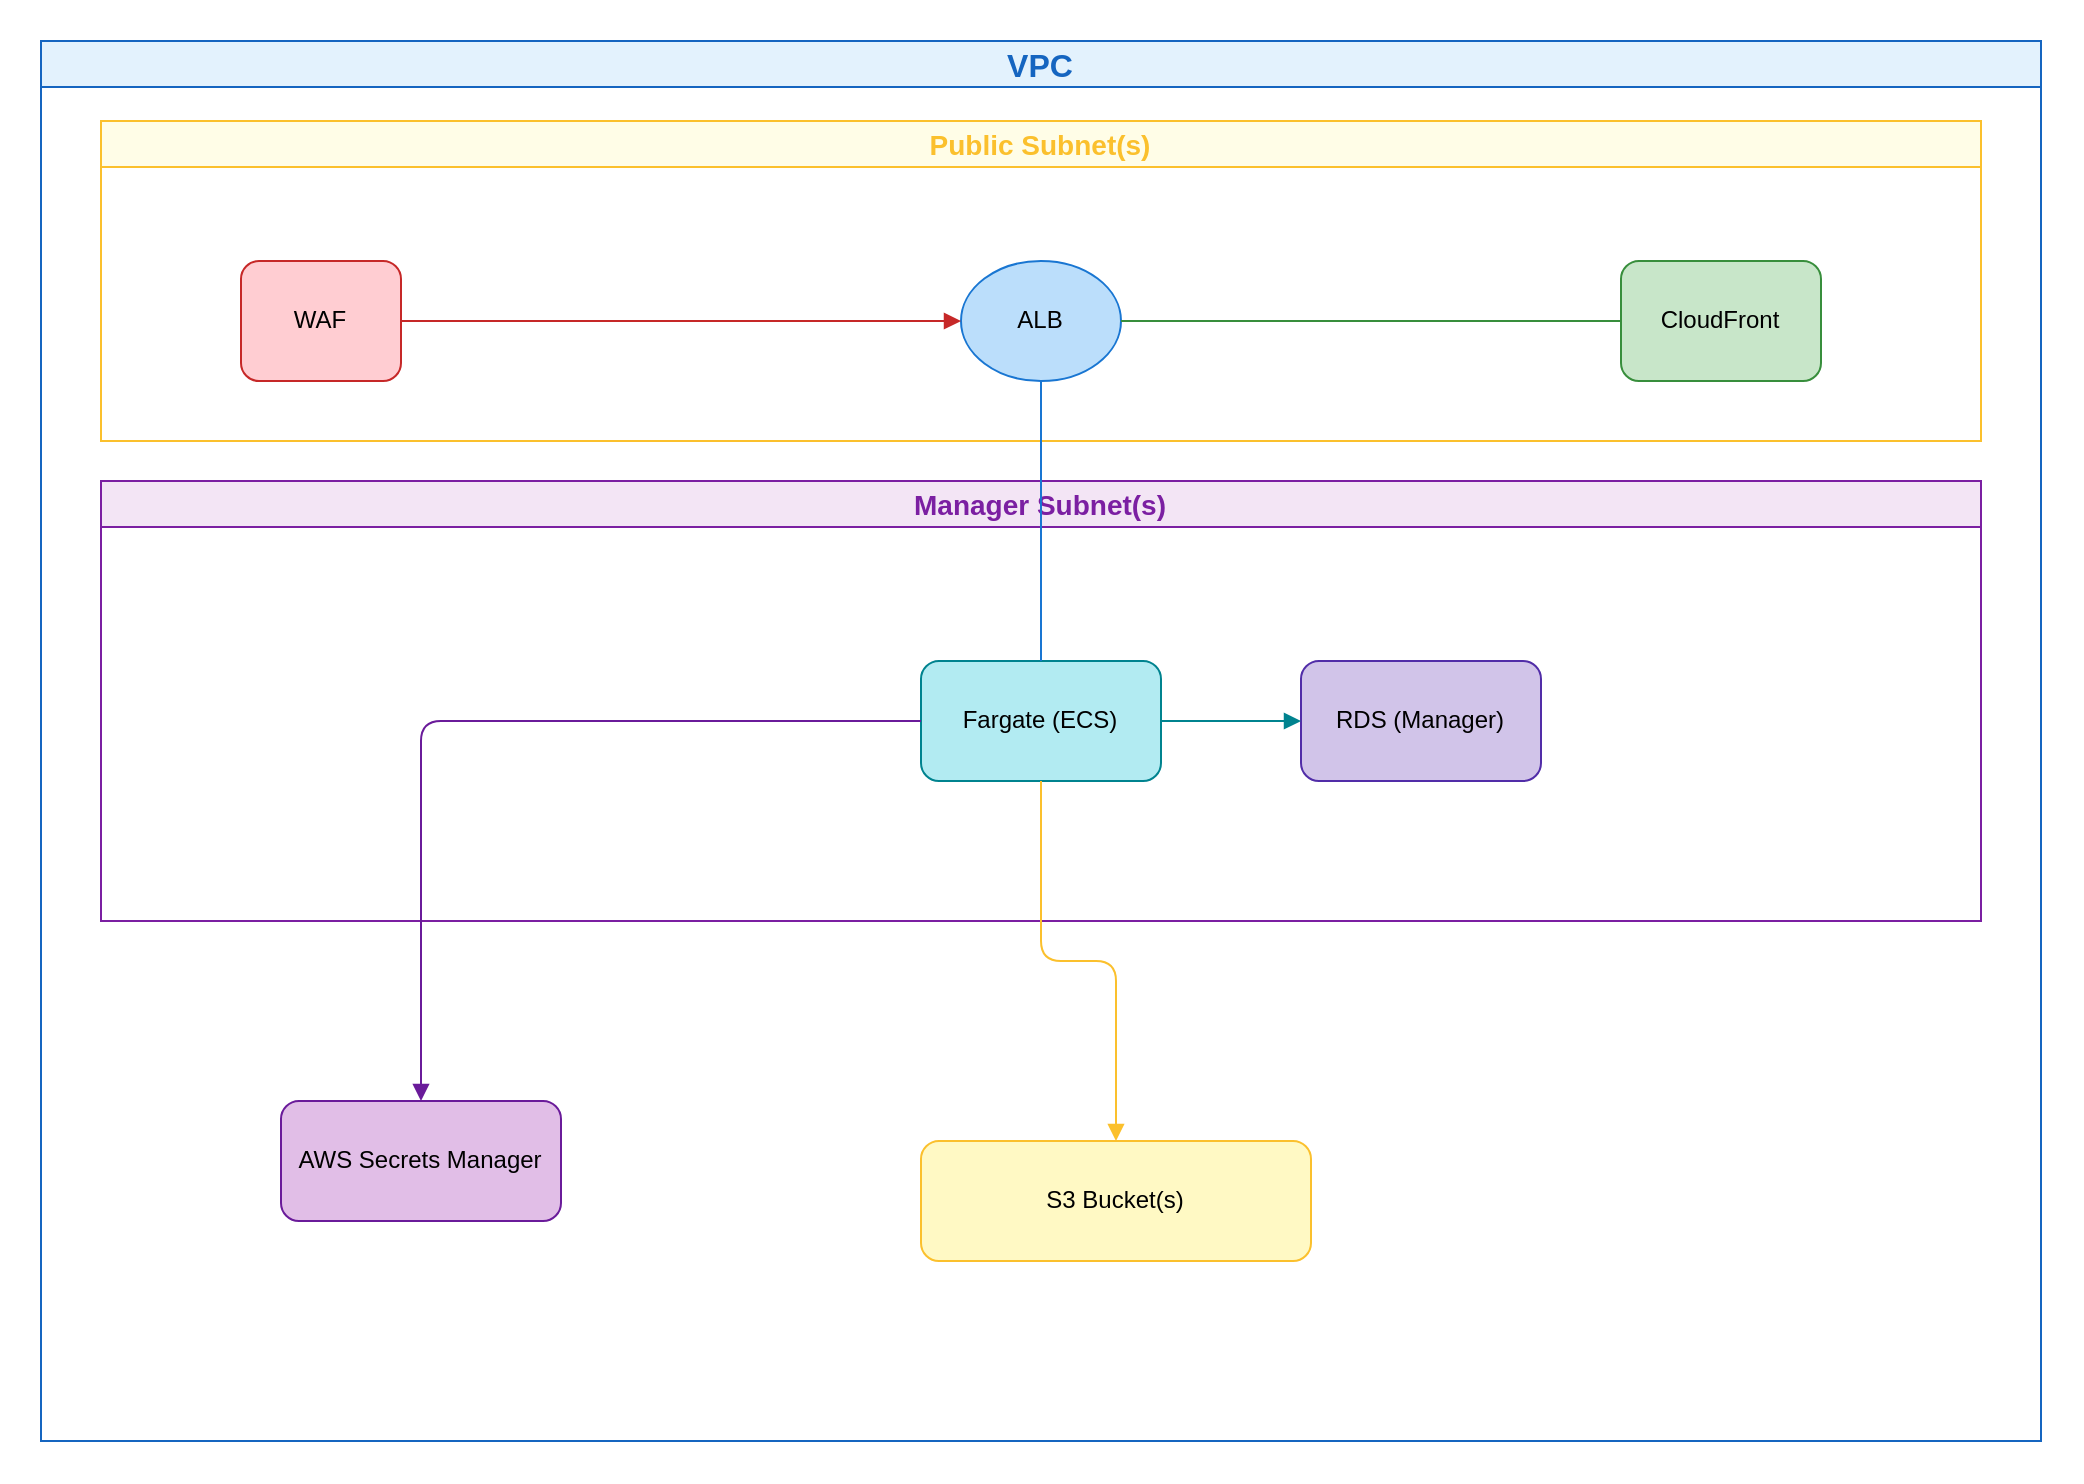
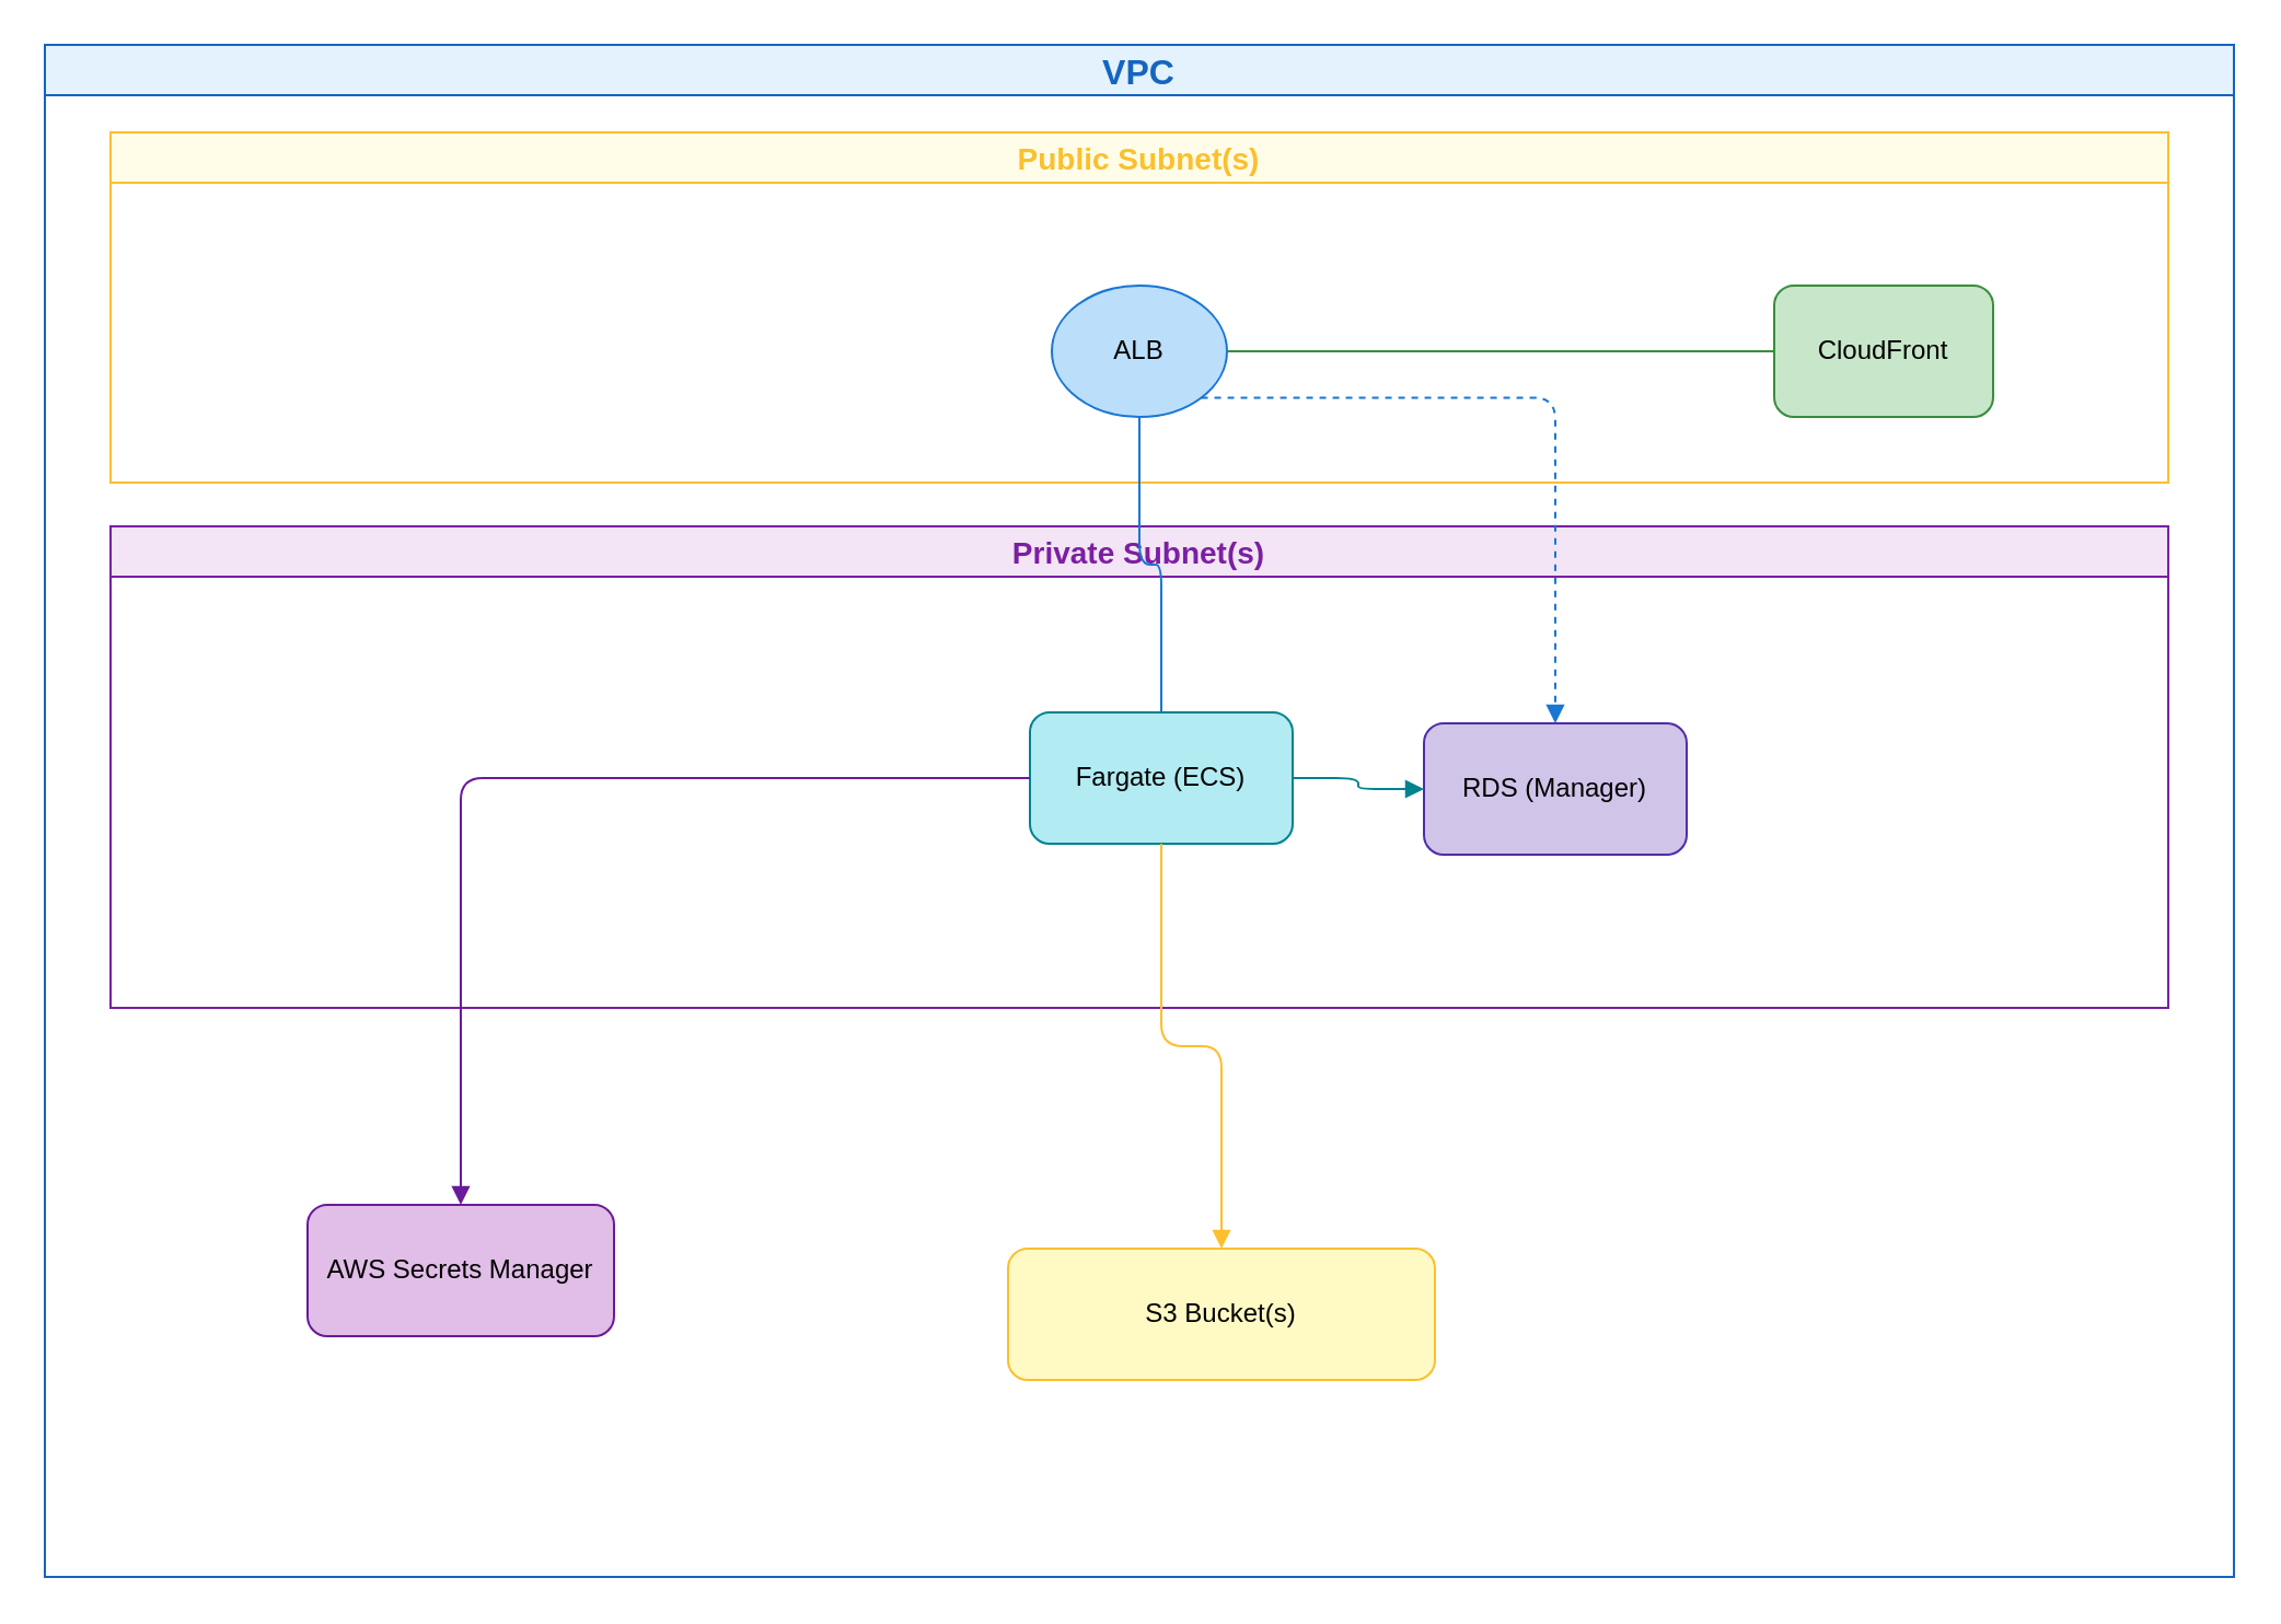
- <mxCell id="5" value="WAF" style="rounded=1;whiteSpace=wrap;html=1;fillColor=#FFCDD2;strokeColor=#C62828;fontSize=12;" parent="3" vertex="1"><mxGeometry x="70" y="70" width="80" height="60" as="geometry" /></mxCell>
- <mxCell id="18" style="edgeStyle=orthogonalEdgeStyle;endArrow=block;strokeColor=#C62828;" parent="2" source="5" target="4" edge="1"><mxGeometry relative="1" as="geometry" /></mxCell>
+ <mxCell id="13" style="edgeStyle=orthogonalEdgeStyle;endArrow=block;strokeColor=#1976D2;dashed=1;exitX=1;exitY=1;exitDx=0;exitDy=0;" parent="2" source="4" target="9" edge="1"><mxGeometry relative="1" as="geometry" /></mxCell>
- <mxCell id="7" value="Manager Subnet(s)" style="swimlane;fillColor=#F3E5F5;strokeColor=#7B1FA2;fontSize=14;fontColor=#7B1FA2;" parent="2" vertex="1"><mxGeometry x="30" y="220" width="940" height="220" as="geometry" /></mxCell>
+ <mxCell id="7" value="Private Subnet(s)" style="swimlane;fillColor=#F3E5F5;strokeColor=#7B1FA2;fontSize=14;fontColor=#7B1FA2;" parent="2" vertex="1"><mxGeometry x="30" y="220" width="940" height="220" as="geometry" /></mxCell>
- <mxCell id="8" value="Fargate (ECS)" style="rounded=1;whiteSpace=wrap;html=1;fillColor=#B2EBF2;strokeColor=#00838F;fontSize=12;" parent="7" vertex="1"><mxGeometry x="410" y="90" width="120" height="60" as="geometry" /></mxCell>
+ <mxCell id="8" value="Fargate (ECS)" style="rounded=1;whiteSpace=wrap;html=1;fillColor=#B2EBF2;strokeColor=#00838F;fontSize=12;" parent="7" vertex="1"><mxGeometry x="420" y="85" width="120" height="60" as="geometry" /></mxCell>
